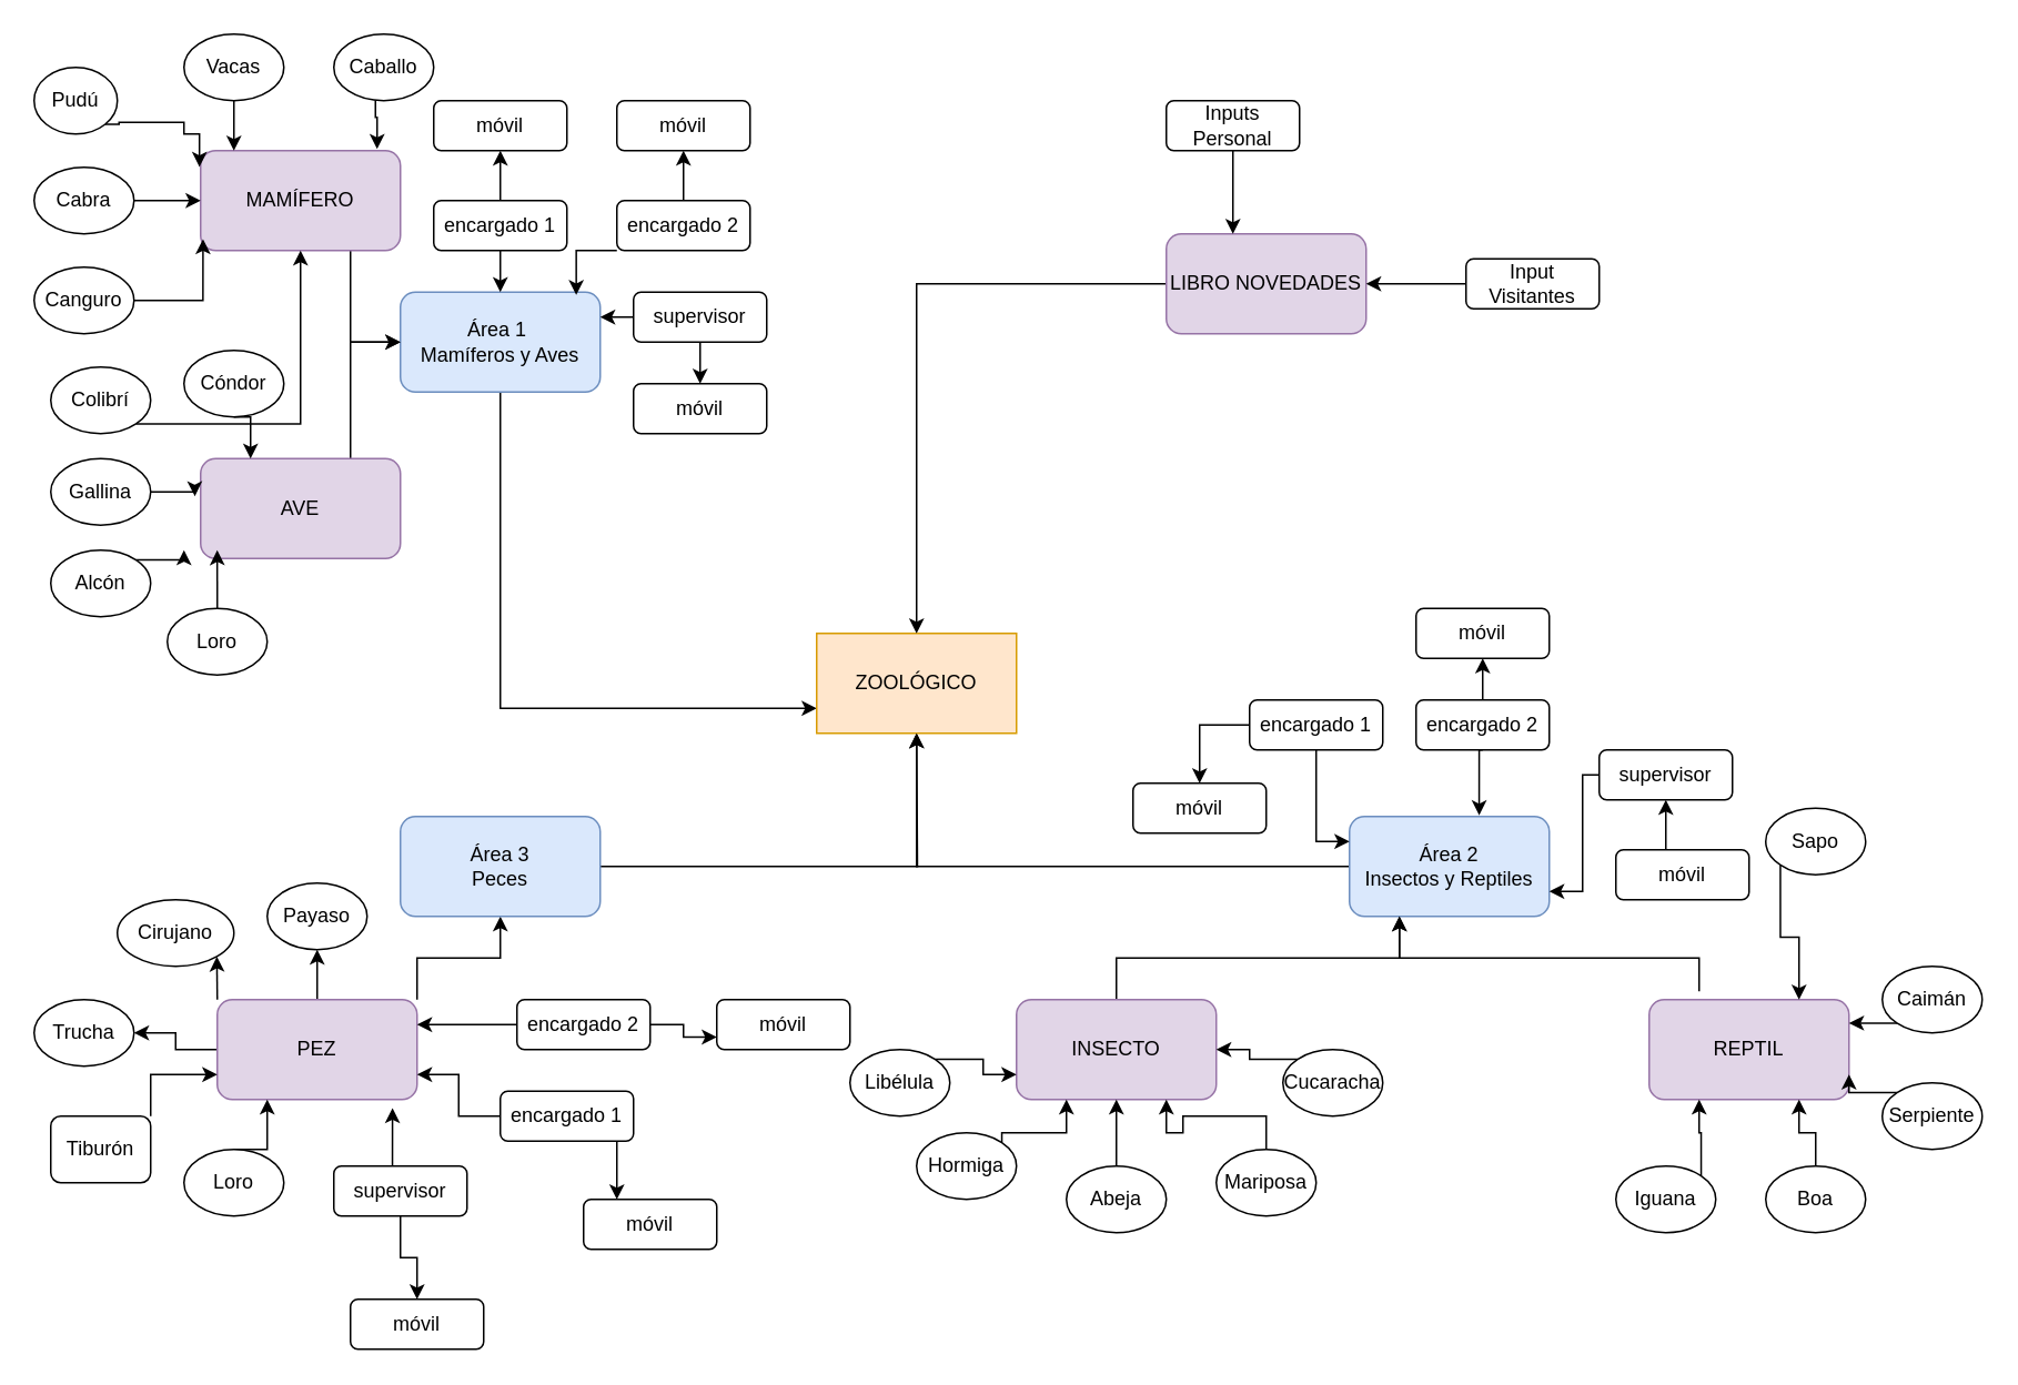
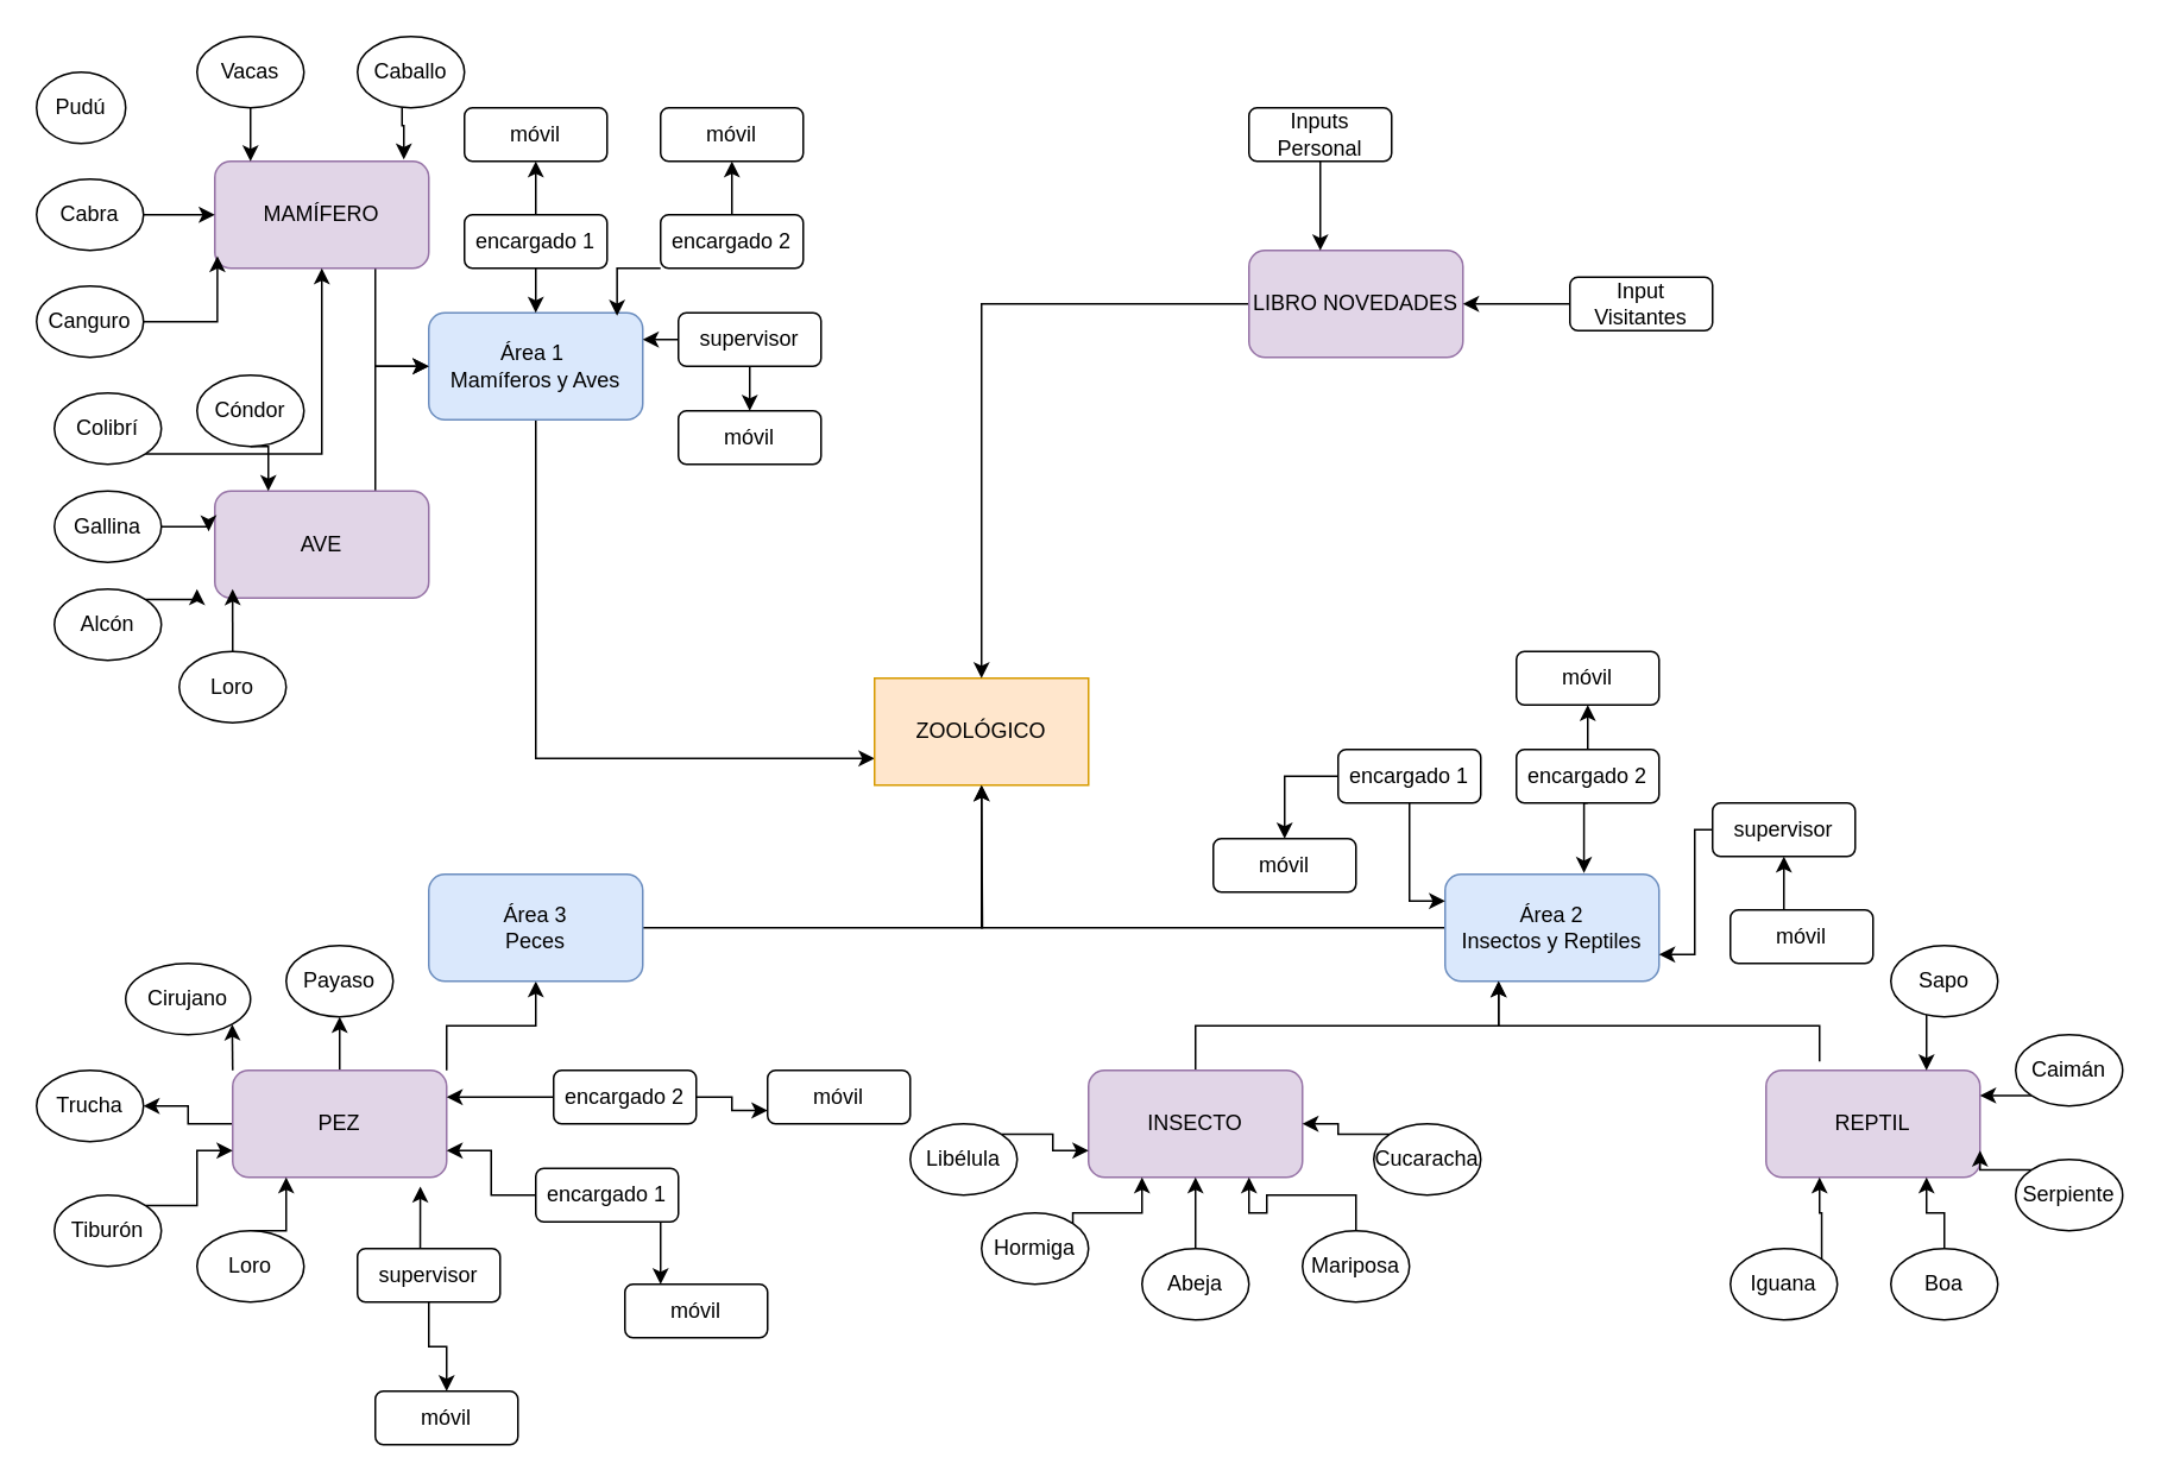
- <mxCell id="60" style="edgeStyle=orthogonalEdgeStyle;rounded=0;orthogonalLoop=1;jettySize=auto;html=1;exitX=1;exitY=1;exitDx=0;exitDy=0;entryX=-0.006;entryY=0.163;entryDx=0;entryDy=0;entryPerimeter=0;" edge="1" parent="1" source="61" target="10"><mxGeometry relative="1" as="geometry"><mxPoint x="120" y="90" as="targetPoint" /><Array as="points"><mxPoint x="71" y="73" /><mxPoint x="110" y="73" /><mxPoint x="110" y="80" /><mxPoint x="119" y="80" /></Array></mxGeometry></mxCell>
- <mxCell id="85" value="Sapo" style="ellipse;whiteSpace=wrap;html=1;" vertex="1" parent="1"><mxGeometry x="1060" y="485" width="60" height="40" as="geometry" /></mxCell>
+ <mxCell id="85" value="Sapo" style="ellipse;whiteSpace=wrap;html=1;" vertex="1" parent="1"><mxGeometry x="1060" y="530" width="60" height="40" as="geometry" /></mxCell>
- <mxCell id="102" value="Tiburón" style="whiteSpace=wrap;html=1;rounded=1;" vertex="1" parent="1"><mxGeometry x="30" y="670" width="60" height="40" as="geometry" /></mxCell>
+ <mxCell id="102" value="Tiburón" style="ellipse;whiteSpace=wrap;html=1;" vertex="1" parent="1"><mxGeometry x="30" y="670" width="60" height="40" as="geometry" /></mxCell>
